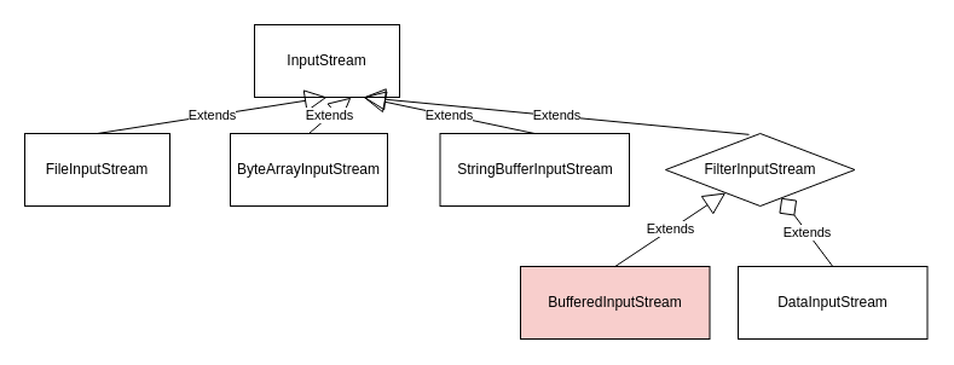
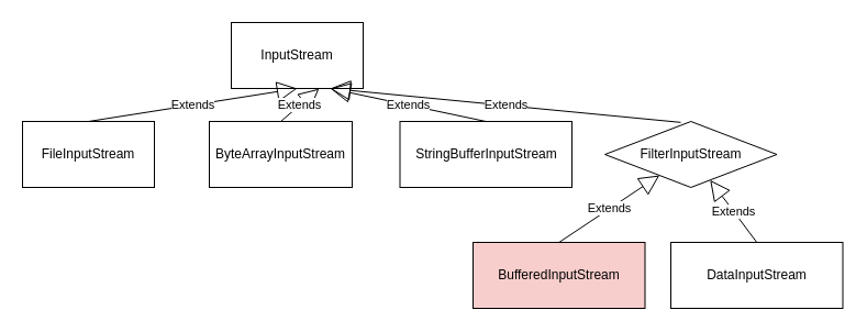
- <mxCell id="14" value="Extends" style="endArrow=diamond;endSize=16;endFill=0;html=1;exitX=0.5;exitY=0;exitDx=0;exitDy=0;" edge="1" parent="1" source="8" target="6"><mxGeometry width="160" relative="1" as="geometry"><mxPoint x="580" y="340" as="sourcePoint" /><mxPoint x="740" y="340" as="targetPoint" /></mxGeometry></mxCell>
+ <mxCell id="14" value="Extends" style="endArrow=block;endSize=16;endFill=0;html=1;exitX=0.5;exitY=0;exitDx=0;exitDy=0;" edge="1" parent="1" source="8" target="6"><mxGeometry width="160" relative="1" as="geometry"><mxPoint x="580" y="340" as="sourcePoint" /><mxPoint x="740" y="340" as="targetPoint" /></mxGeometry></mxCell>
